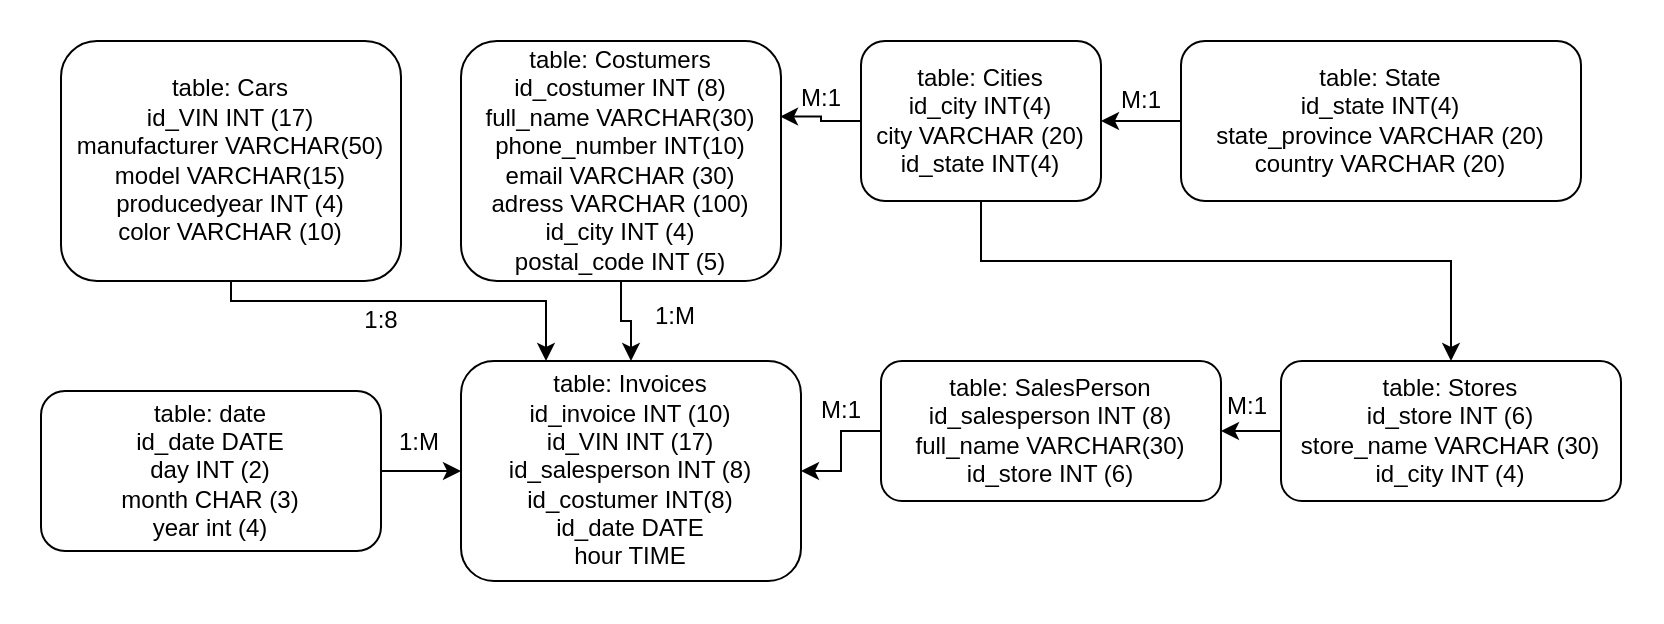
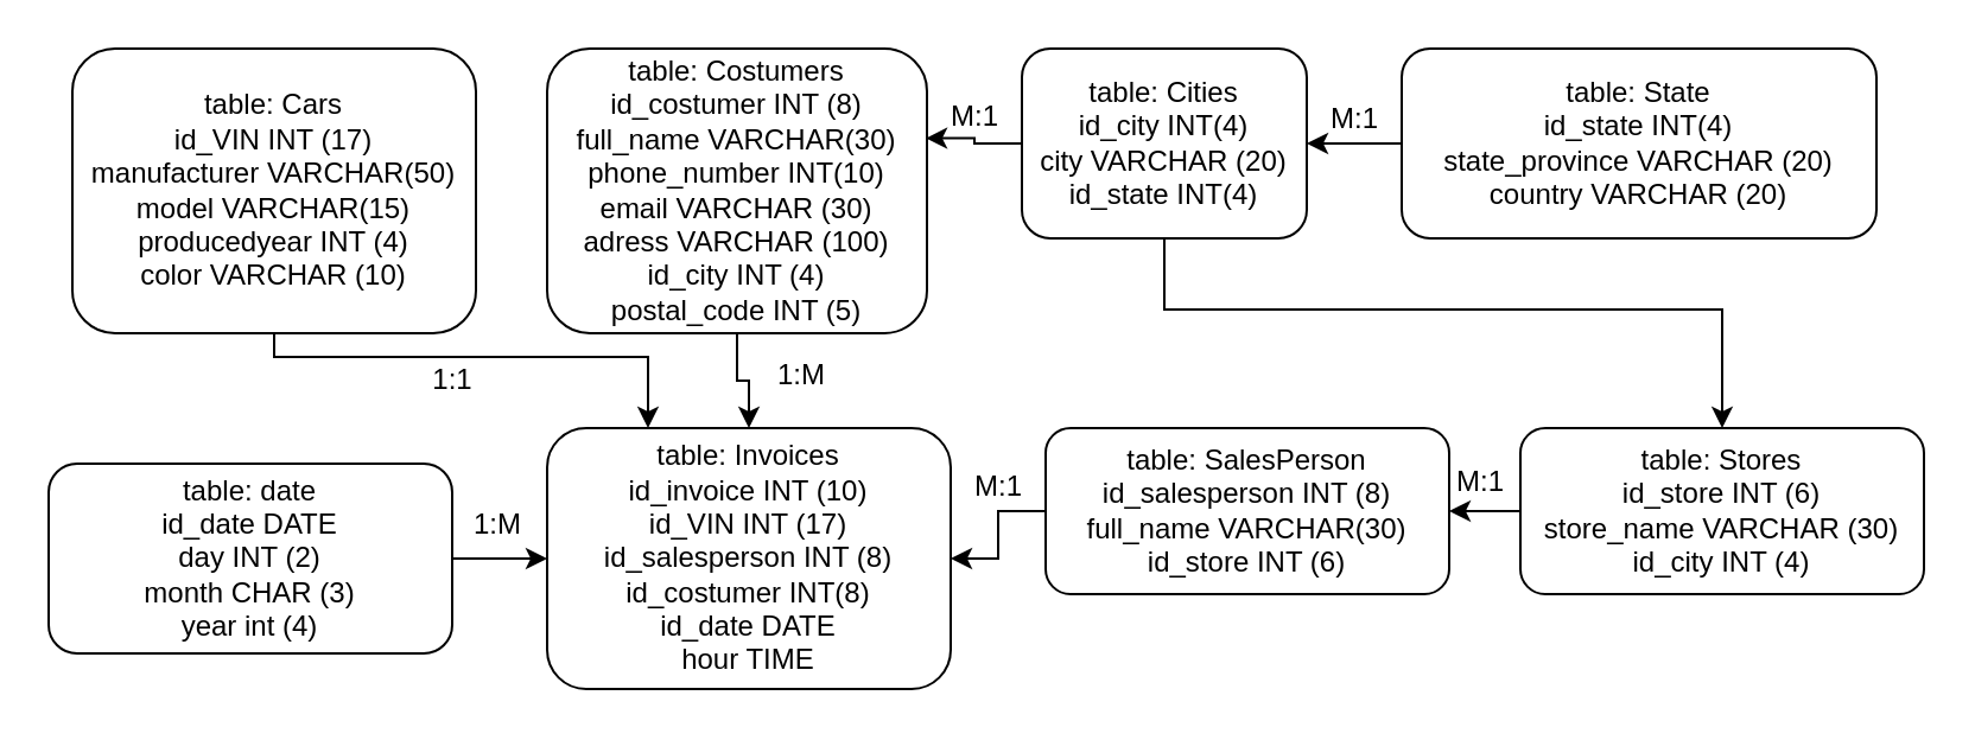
- <mxCell id="21" value="1:8" style="text;html=1;align=center;verticalAlign=middle;resizable=0;points=[];autosize=1;" vertex="1" parent="1"><mxGeometry x="175" y="150" width="30" height="20" as="geometry" /></mxCell>
+ <mxCell id="21" value="1:1" style="text;html=1;align=center;verticalAlign=middle;resizable=0;points=[];autosize=1;" vertex="1" parent="1"><mxGeometry x="175" y="150" width="30" height="20" as="geometry" /></mxCell>
